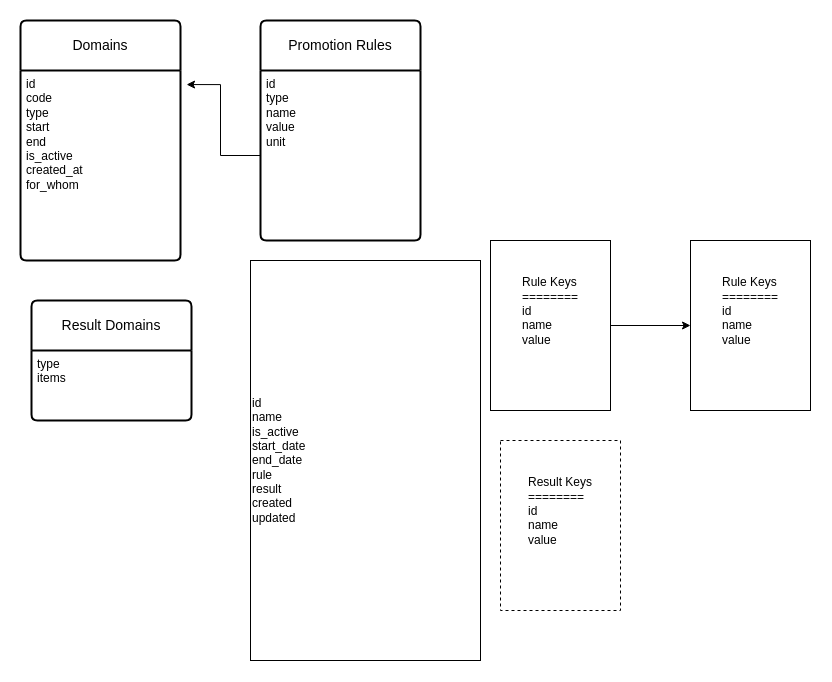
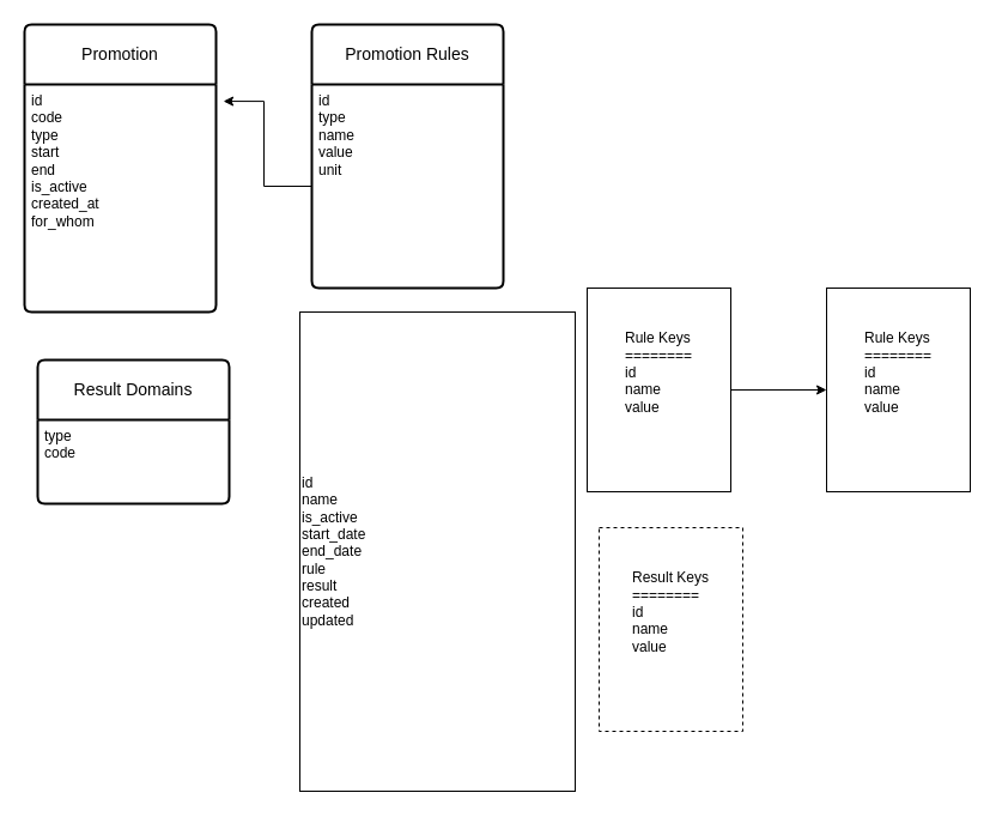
- <mxCell id="4" value="Domains" style="swimlane;childLayout=stackLayout;horizontal=1;startSize=50;horizontalStack=0;rounded=1;fontSize=14;fontStyle=0;strokeWidth=2;resizeParent=0;resizeLast=1;shadow=0;dashed=0;align=center;arcSize=4;whiteSpace=wrap;html=1;" vertex="1" parent="1"><mxGeometry x="20" y="20" width="160" height="240" as="geometry" /></mxCell>
+ <mxCell id="4" value="Promotion" style="swimlane;childLayout=stackLayout;horizontal=1;startSize=50;horizontalStack=0;rounded=1;fontSize=14;fontStyle=0;strokeWidth=2;resizeParent=0;resizeLast=1;shadow=0;dashed=0;align=center;arcSize=4;whiteSpace=wrap;html=1;" vertex="1" parent="1"><mxGeometry x="20" y="20" width="160" height="240" as="geometry" /></mxCell>
- <mxCell id="8" value="type&lt;br&gt;items" style="align=left;strokeColor=none;fillColor=none;spacingLeft=4;fontSize=12;verticalAlign=top;resizable=0;rotatable=0;part=1;html=1;" vertex="1" parent="7"><mxGeometry y="50" width="160" height="70" as="geometry" /></mxCell>
+ <mxCell id="8" value="type&lt;br&gt;code" style="align=left;strokeColor=none;fillColor=none;spacingLeft=4;fontSize=12;verticalAlign=top;resizable=0;rotatable=0;part=1;html=1;" vertex="1" parent="7"><mxGeometry y="50" width="160" height="70" as="geometry" /></mxCell>
